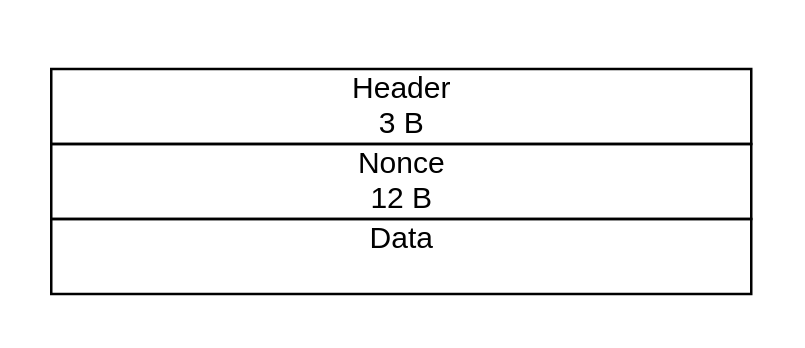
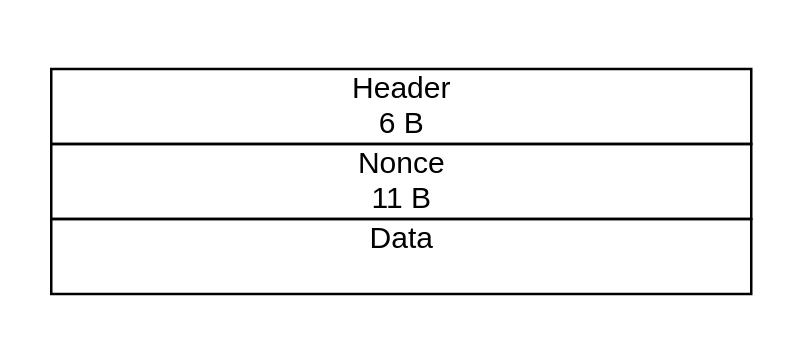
- <mxCell id="5" value="3 B" style="text;html=1;align=center;verticalAlign=middle;resizable=0;points=[];autosize=1;strokeColor=none;fillColor=none;" parent="2" vertex="1"><mxGeometry x="119.997" y="14" width="40" height="30" as="geometry" /></mxCell>
+ <mxCell id="5" value="6 B" style="text;html=1;align=center;verticalAlign=middle;resizable=0;points=[];autosize=1;strokeColor=none;fillColor=none;" parent="2" vertex="1"><mxGeometry x="119.997" y="14" width="40" height="30" as="geometry" /></mxCell>
- <mxCell id="12" value="12 B" style="text;html=1;align=center;verticalAlign=middle;resizable=0;points=[];autosize=1;strokeColor=none;fillColor=none;" parent="9" vertex="1"><mxGeometry x="114.997" y="14" width="50" height="30" as="geometry" /></mxCell>
+ <mxCell id="12" value="11 B" style="text;html=1;align=center;verticalAlign=middle;resizable=0;points=[];autosize=1;strokeColor=none;fillColor=none;" parent="9" vertex="1"><mxGeometry x="114.997" y="14" width="50" height="30" as="geometry" /></mxCell>
